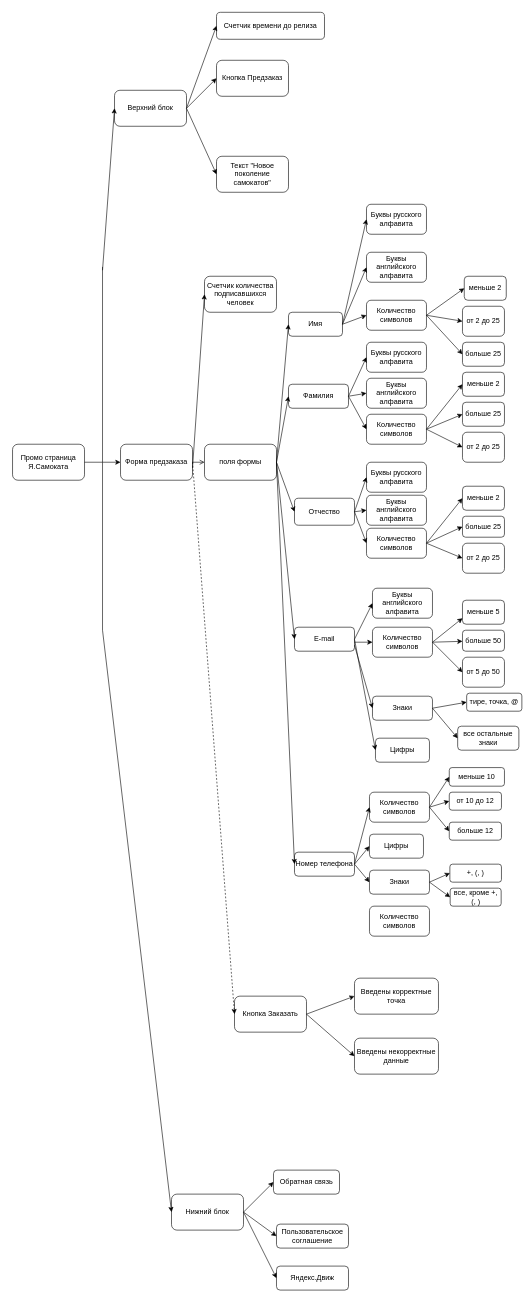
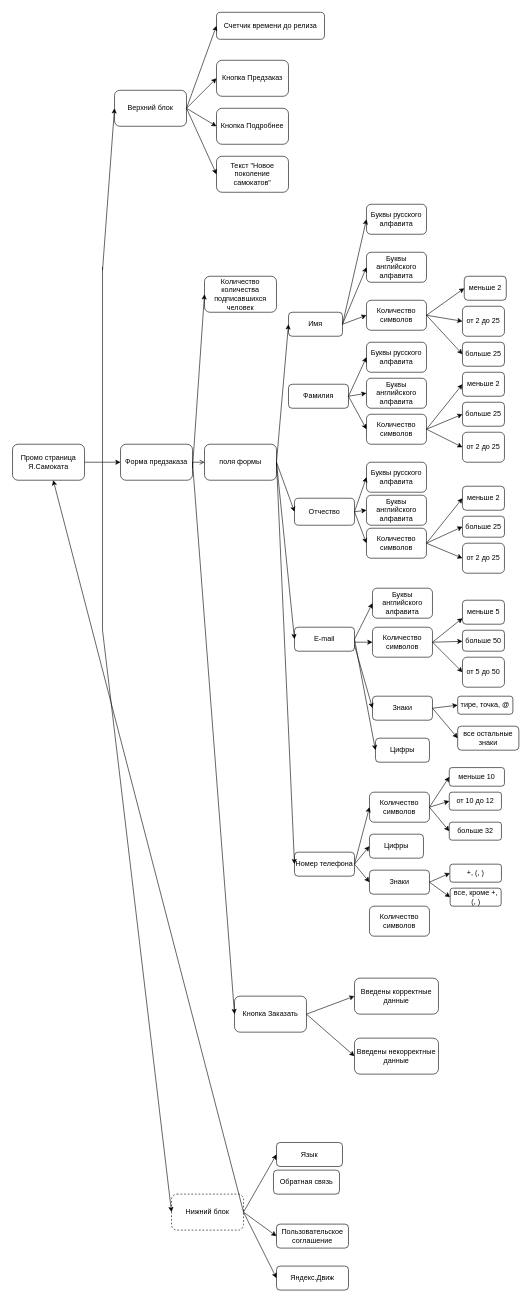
+ <mxCell id="112" value="" style="endArrow=classic;html=1;rounded=0;entryX=0;entryY=0.5;entryDx=0;entryDy=0;exitX=1;exitY=0.5;exitDx=0;exitDy=0;" edge="1" parent="1" source="3" target="108"><mxGeometry width="50" height="50" relative="1" as="geometry"><mxPoint x="430" y="410" as="sourcePoint" /><mxPoint x="480" y="360" as="targetPoint" /></mxGeometry></mxCell>
+ <mxCell id="108" value="Кнопка Подробнее" style="rounded=1;whiteSpace=wrap;html=1;" vertex="1" parent="1"><mxGeometry x="360" y="180" width="120" height="60" as="geometry" /></mxCell>
- <mxCell id="11" value="Счетчик количества подписавшихся человек" style="rounded=1;whiteSpace=wrap;html=1;" vertex="1" parent="1"><mxGeometry x="340" y="460" width="120" height="60" as="geometry" /></mxCell>
+ <mxCell id="11" value="Количество количества подписавшихся человек" style="rounded=1;whiteSpace=wrap;html=1;" vertex="1" parent="1"><mxGeometry x="340" y="460" width="120" height="60" as="geometry" /></mxCell>
- <mxCell id="26" value="" style="endArrow=classic;html=1;rounded=0;entryX=0;entryY=0.5;entryDx=0;entryDy=0;exitX=1;exitY=0.5;exitDx=0;exitDy=0;" edge="1" parent="1" source="12" target="18"><mxGeometry width="50" height="50" relative="1" as="geometry"><mxPoint x="430" y="780" as="sourcePoint" /><mxPoint x="480" y="730" as="targetPoint" /></mxGeometry></mxCell>
- <mxCell id="76" value="тире, точка, @" style="rounded=1;whiteSpace=wrap;html=1;" vertex="1" parent="1"><mxGeometry x="777" y="1155" width="92" height="30" as="geometry" /></mxCell>
+ <mxCell id="76" value="тире, точка, @" style="rounded=1;whiteSpace=wrap;html=1;" vertex="1" parent="1"><mxGeometry x="762" y="1160" width="92" height="30" as="geometry" /></mxCell>
- <mxCell id="15" value="" style="endArrow=classic;html=1;rounded=0;entryX=0;entryY=0.5;entryDx=0;entryDy=0;exitX=1;exitY=0.5;exitDx=0;exitDy=0;dashed=1;" edge="1" parent="1" source="4" target="13"><mxGeometry width="50" height="50" relative="1" as="geometry"><mxPoint x="430" y="880" as="sourcePoint" /><mxPoint x="480" y="830" as="targetPoint" /></mxGeometry></mxCell>
+ <mxCell id="15" value="" style="endArrow=classic;html=1;rounded=0;entryX=0;entryY=0.5;entryDx=0;entryDy=0;exitX=1;exitY=0.5;exitDx=0;exitDy=0;" edge="1" parent="1" source="4" target="13"><mxGeometry width="50" height="50" relative="1" as="geometry"><mxPoint x="430" y="880" as="sourcePoint" /><mxPoint x="480" y="830" as="targetPoint" /></mxGeometry></mxCell>
- <mxCell id="90" value="больше 12" style="rounded=1;whiteSpace=wrap;html=1;" vertex="1" parent="1"><mxGeometry x="748" y="1370" width="87" height="30" as="geometry" /></mxCell>
+ <mxCell id="90" value="больше 32" style="rounded=1;whiteSpace=wrap;html=1;" vertex="1" parent="1"><mxGeometry x="748" y="1370" width="87" height="30" as="geometry" /></mxCell>
- <mxCell id="114" value="Введены корректные точка" style="rounded=1;whiteSpace=wrap;html=1;" vertex="1" parent="1"><mxGeometry x="590" y="1630" width="140" height="60" as="geometry" /></mxCell>
+ <mxCell id="114" value="Введены корректные данные" style="rounded=1;whiteSpace=wrap;html=1;" vertex="1" parent="1"><mxGeometry x="590" y="1630" width="140" height="60" as="geometry" /></mxCell>
+ <mxCell id="98" value="Язык" style="rounded=1;whiteSpace=wrap;html=1;" vertex="1" parent="1"><mxGeometry x="460" y="1904" width="110" height="40" as="geometry" /></mxCell>
+ <mxCell id="102" value="" style="endArrow=classic;html=1;rounded=0;exitX=1;exitY=0.5;exitDx=0;exitDy=0;entryX=0;entryY=0.5;entryDx=0;entryDy=0;" edge="1" parent="1" source="5" target="98"><mxGeometry width="50" height="50" relative="1" as="geometry"><mxPoint x="430" y="1660" as="sourcePoint" /><mxPoint x="480" y="1610" as="targetPoint" /></mxGeometry></mxCell>
- <mxCell id="103" value="" style="endArrow=classic;html=1;rounded=0;exitX=1;exitY=0.5;exitDx=0;exitDy=0;entryX=0;entryY=0.5;entryDx=0;entryDy=0;" edge="1" parent="1" source="5" target="99"><mxGeometry width="50" height="50" relative="1" as="geometry"><mxPoint x="430" y="1660" as="sourcePoint" /><mxPoint x="480" y="1610" as="targetPoint" /></mxGeometry></mxCell>
+ <mxCell id="103" value="" style="endArrow=classic;html=1;rounded=0;exitX=1;exitY=0.5;exitDx=0;exitDy=0;" edge="1" parent="1" source="5" target="2"><mxGeometry width="50" height="50" relative="1" as="geometry"><mxPoint x="430" y="1660" as="sourcePoint" /><mxPoint x="480" y="1610" as="targetPoint" /></mxGeometry></mxCell>
- <mxCell id="5" value="Нижний блок" style="rounded=1;whiteSpace=wrap;html=1;" vertex="1" parent="1"><mxGeometry x="285" y="1990" width="120" height="60" as="geometry" /></mxCell>
+ <mxCell id="5" value="Нижний блок" style="rounded=1;whiteSpace=wrap;html=1;dashed=1;" vertex="1" parent="1"><mxGeometry x="285" y="1990" width="120" height="60" as="geometry" /></mxCell>
